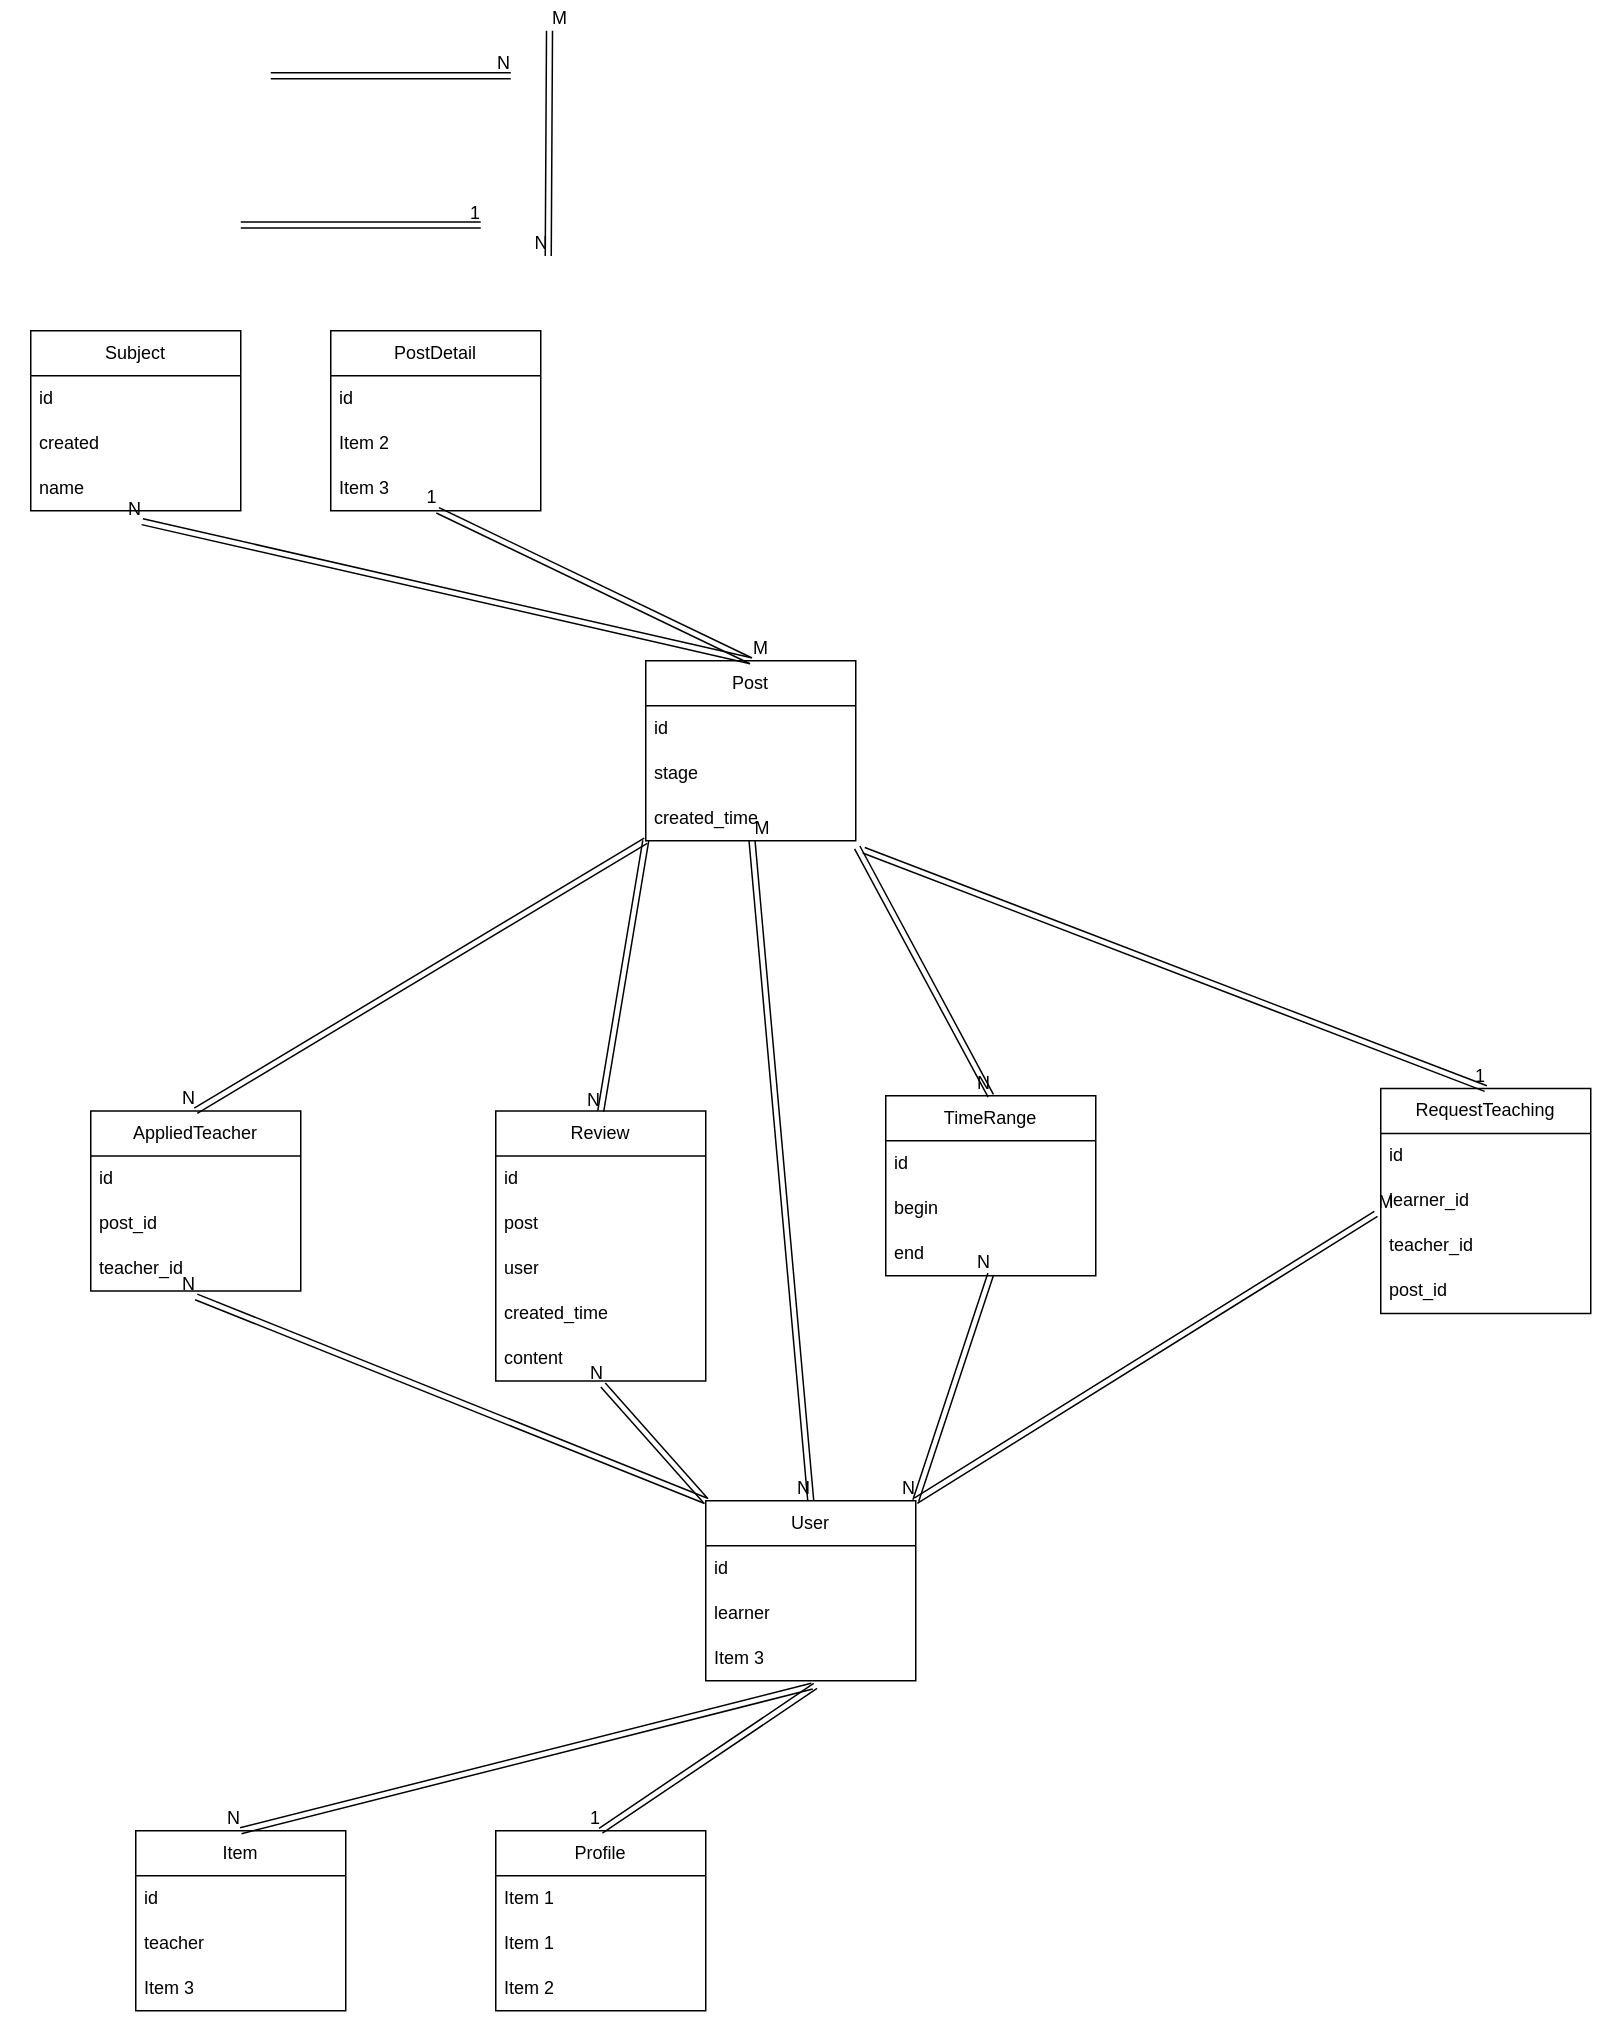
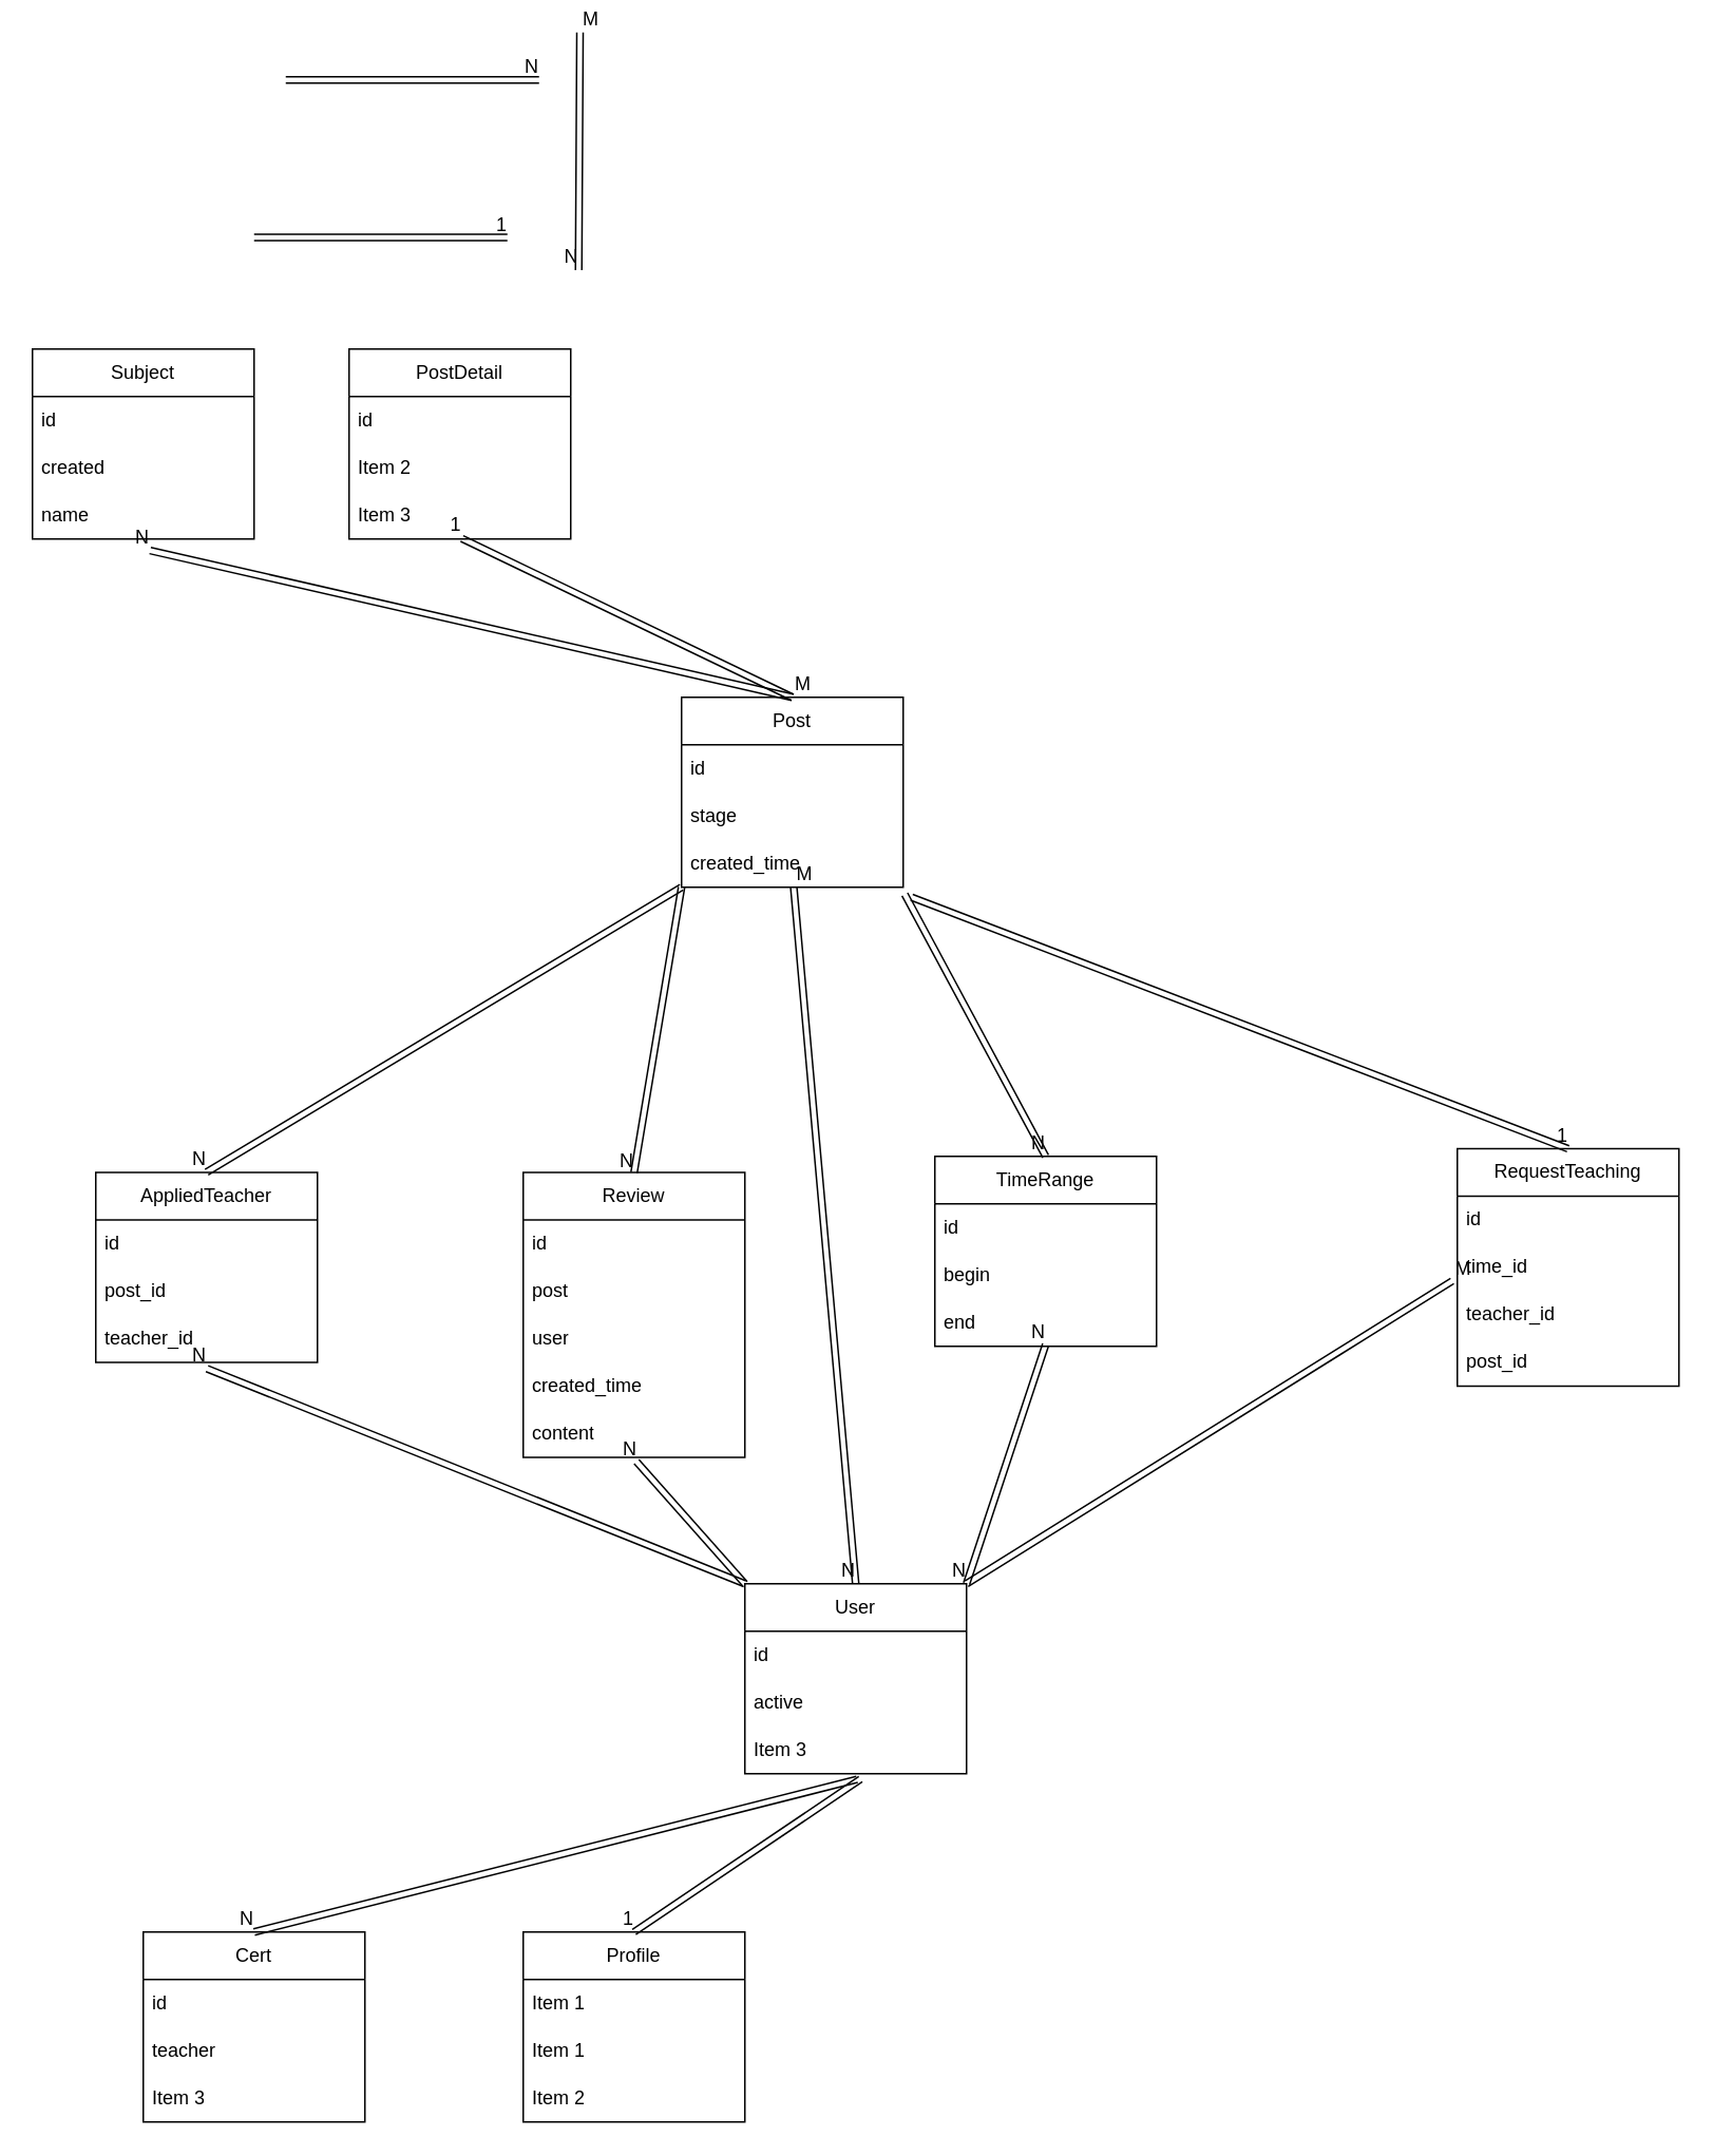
- <mxCell id="67" value="learner_id" style="text;strokeColor=none;fillColor=none;align=left;verticalAlign=middle;spacingLeft=4;spacingRight=4;overflow=hidden;points=[[0,0.5],[1,0.5]];portConstraint=eastwest;rotatable=0;whiteSpace=wrap;html=1;" vertex="1" parent="65"><mxGeometry y="60" width="140" height="30" as="geometry" /></mxCell>
+ <mxCell id="67" value="time_id" style="text;strokeColor=none;fillColor=none;align=left;verticalAlign=middle;spacingLeft=4;spacingRight=4;overflow=hidden;points=[[0,0.5],[1,0.5]];portConstraint=eastwest;rotatable=0;whiteSpace=wrap;html=1;" vertex="1" parent="65"><mxGeometry y="60" width="140" height="30" as="geometry" /></mxCell>
- <mxCell id="22" value="learner" style="text;strokeColor=none;fillColor=none;align=left;verticalAlign=middle;spacingLeft=4;spacingRight=4;overflow=hidden;points=[[0,0.5],[1,0.5]];portConstraint=eastwest;rotatable=0;whiteSpace=wrap;html=1;" parent="20" vertex="1"><mxGeometry y="60" width="140" height="30" as="geometry" /></mxCell>
+ <mxCell id="22" value="active" style="text;strokeColor=none;fillColor=none;align=left;verticalAlign=middle;spacingLeft=4;spacingRight=4;overflow=hidden;points=[[0,0.5],[1,0.5]];portConstraint=eastwest;rotatable=0;whiteSpace=wrap;html=1;" parent="20" vertex="1"><mxGeometry y="60" width="140" height="30" as="geometry" /></mxCell>
- <mxCell id="24" value="Item" style="swimlane;fontStyle=0;childLayout=stackLayout;horizontal=1;startSize=30;horizontalStack=0;resizeParent=1;resizeParentMax=0;resizeLast=0;collapsible=1;marginBottom=0;whiteSpace=wrap;html=1;" parent="1" vertex="1"><mxGeometry x="90" y="1220" width="140" height="120" as="geometry" /></mxCell>
+ <mxCell id="24" value="Cert" style="swimlane;fontStyle=0;childLayout=stackLayout;horizontal=1;startSize=30;horizontalStack=0;resizeParent=1;resizeParentMax=0;resizeLast=0;collapsible=1;marginBottom=0;whiteSpace=wrap;html=1;" parent="1" vertex="1"><mxGeometry x="90" y="1220" width="140" height="120" as="geometry" /></mxCell>
